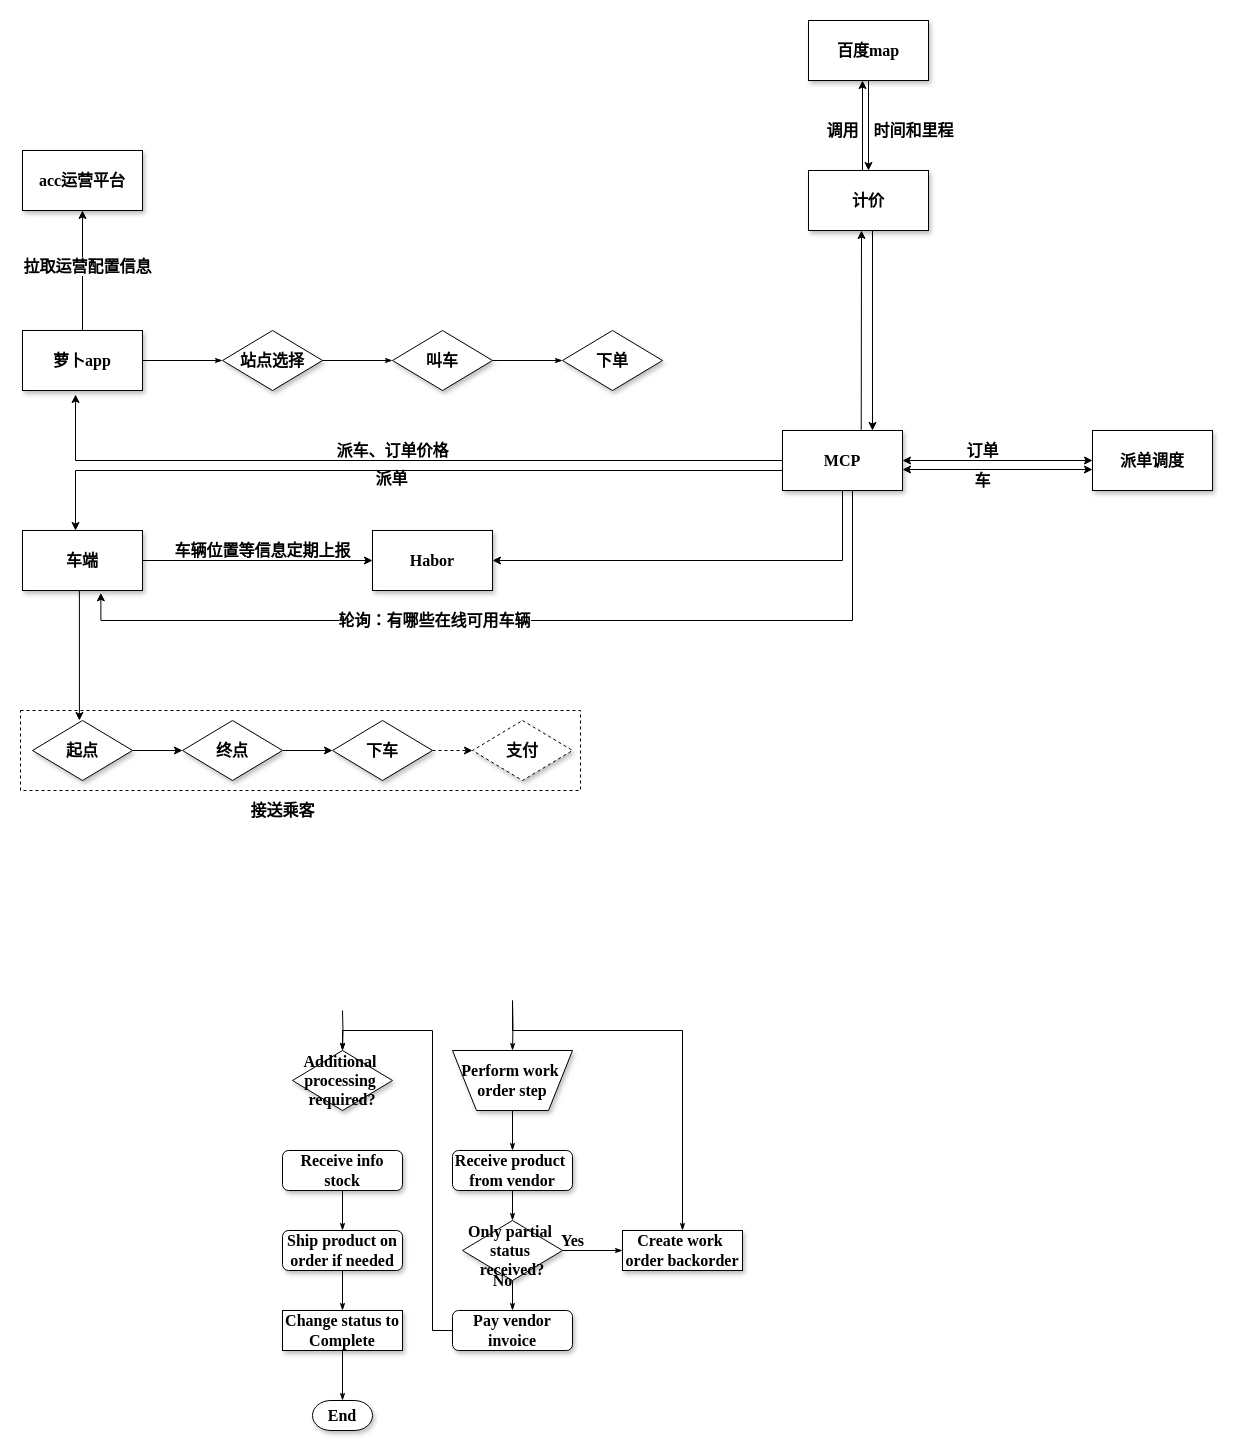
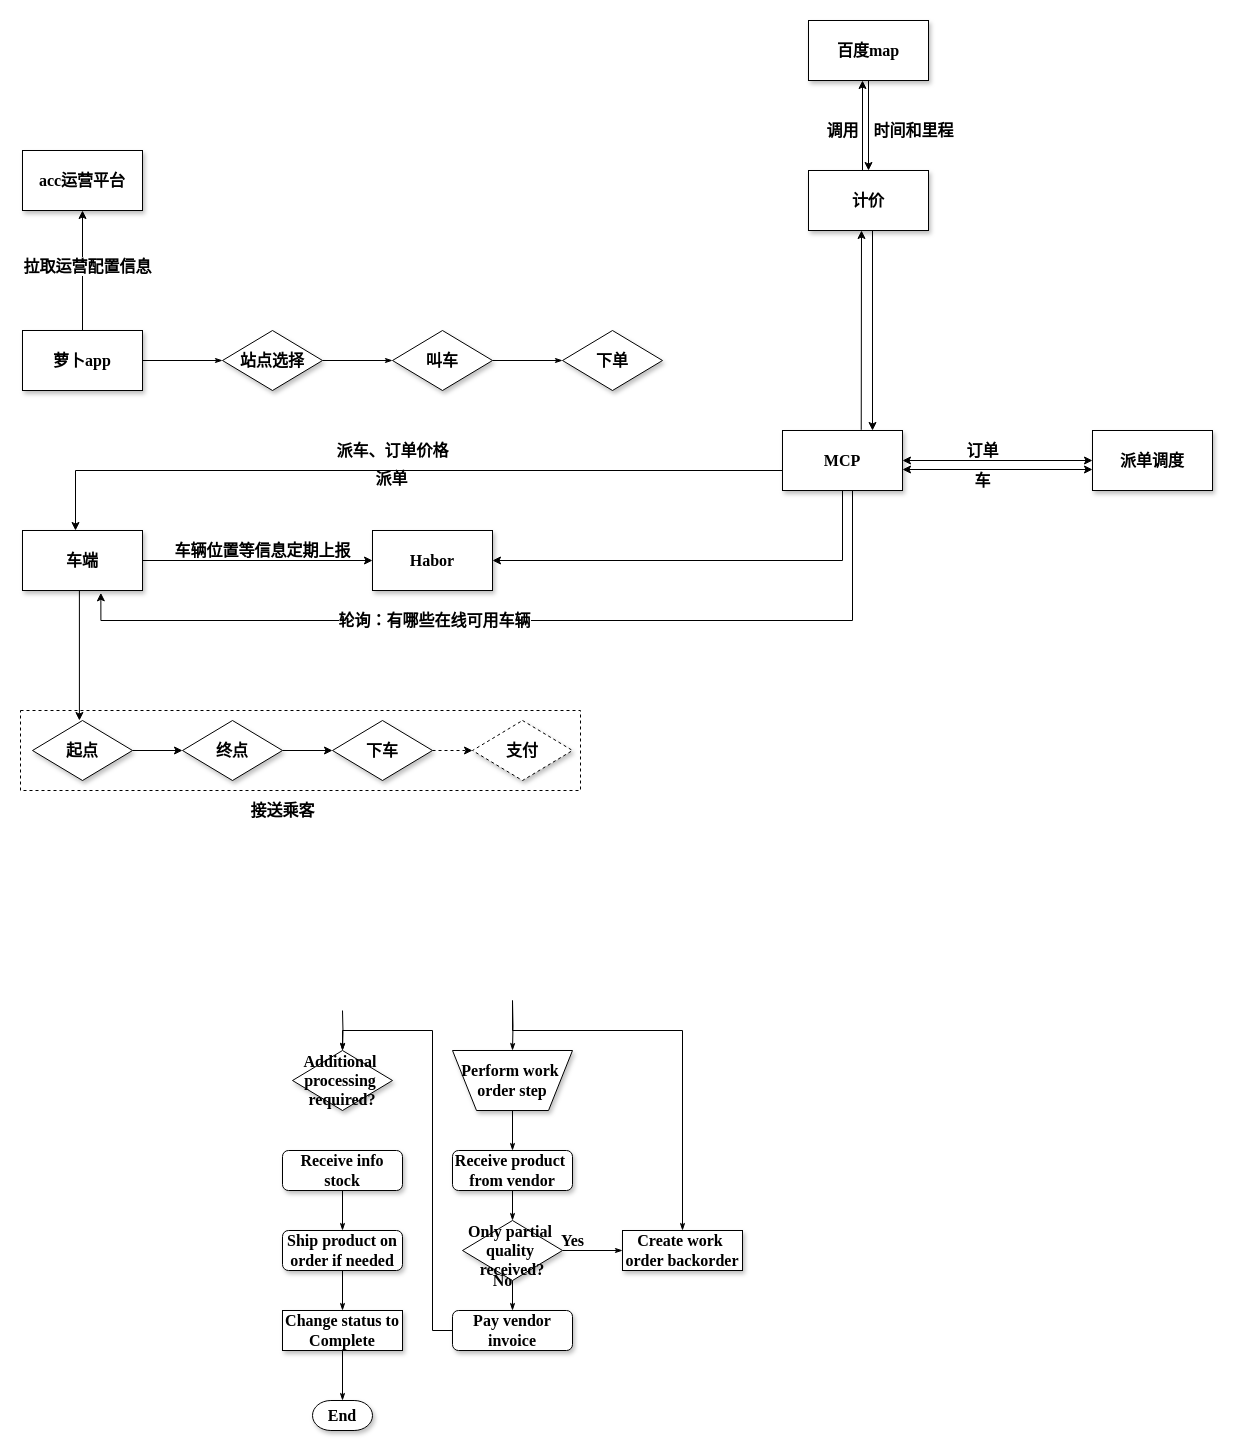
- <mxCell id="35" value="" style="edgeStyle=orthogonalEdgeStyle;rounded=0;orthogonalLoop=1;jettySize=auto;html=1;entryX=0.442;entryY=1.067;entryDx=0;entryDy=0;entryPerimeter=0;fontSize=16;fontStyle=1" parent="1" source="37" target="5" edge="1"><mxGeometry relative="1" as="geometry"><Array as="points"><mxPoint x="75" y="460" /></Array></mxGeometry></mxCell>
- <mxCell id="26" value="Only partial&amp;nbsp;&lt;div style=&quot;font-size: 16px;&quot;&gt;status&amp;nbsp;&lt;/div&gt;&lt;div style=&quot;font-size: 16px;&quot;&gt;received?&lt;/div&gt;" style="rhombus;whiteSpace=wrap;html=1;rounded=0;shadow=1;labelBackgroundColor=none;strokeWidth=1;fontFamily=Verdana;fontSize=16;align=center;fontStyle=1" parent="1" vertex="1"><mxGeometry x="462" y="1220" width="100" height="60" as="geometry" /></mxCell>
+ <mxCell id="26" value="Only partial&amp;nbsp;&lt;div style=&quot;font-size: 16px;&quot;&gt;quality&amp;nbsp;&lt;/div&gt;&lt;div style=&quot;font-size: 16px;&quot;&gt;received?&lt;/div&gt;" style="rhombus;whiteSpace=wrap;html=1;rounded=0;shadow=1;labelBackgroundColor=none;strokeWidth=1;fontFamily=Verdana;fontSize=16;align=center;fontStyle=1" parent="1" vertex="1"><mxGeometry x="462" y="1220" width="100" height="60" as="geometry" /></mxCell>
